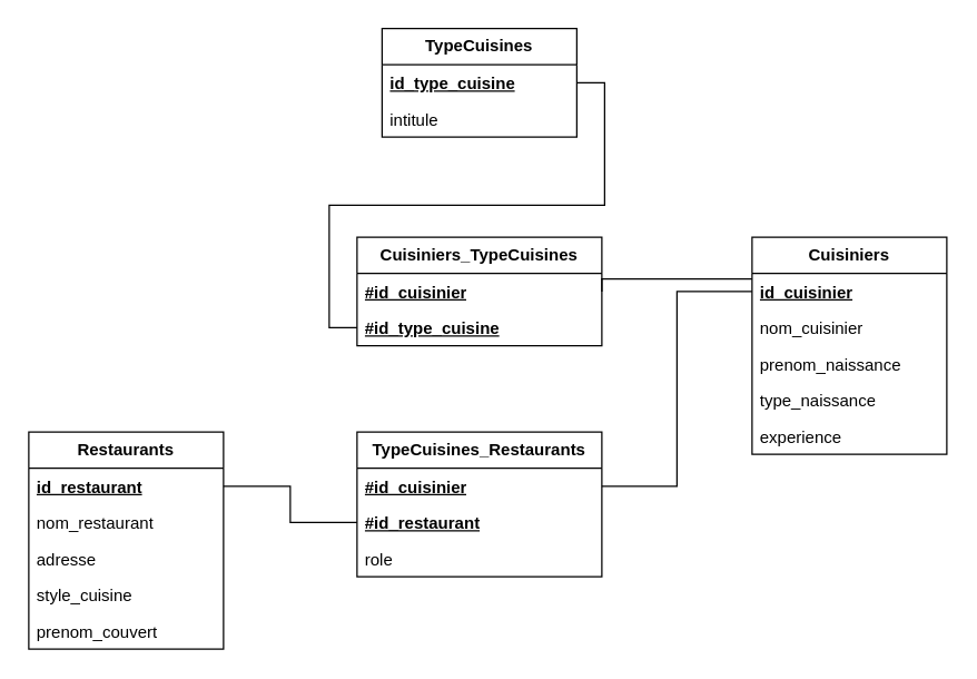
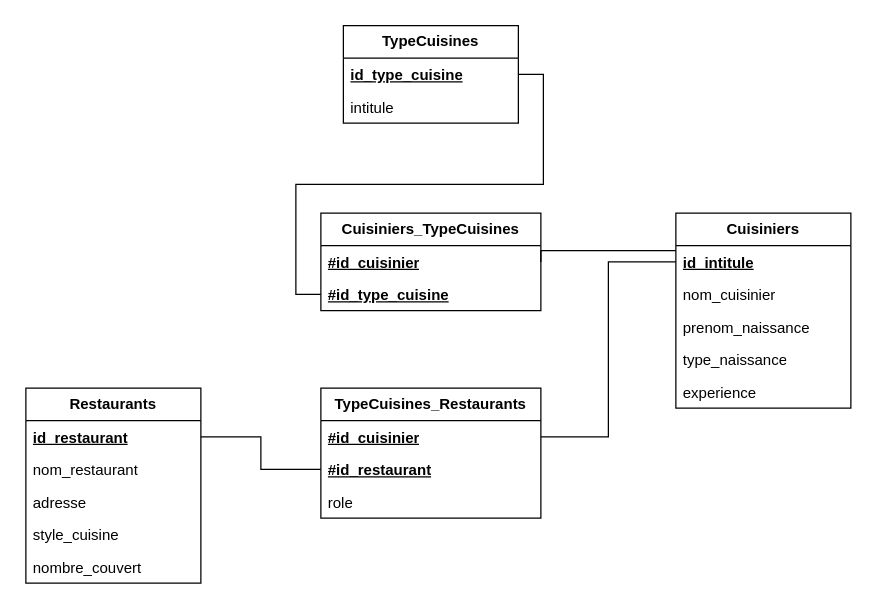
- <mxCell id="3" value="&lt;b&gt;&lt;u&gt;id_cuisinier&lt;/u&gt;&lt;/b&gt;" style="text;strokeColor=none;fillColor=none;align=left;verticalAlign=top;spacingLeft=4;spacingRight=4;overflow=hidden;rotatable=0;points=[[0,0.5],[1,0.5]];portConstraint=eastwest;whiteSpace=wrap;html=1;" parent="2" vertex="1"><mxGeometry y="26" width="140" height="26" as="geometry" /></mxCell>
+ <mxCell id="3" value="&lt;b&gt;&lt;u&gt;id_intitule&lt;/u&gt;&lt;/b&gt;" style="text;strokeColor=none;fillColor=none;align=left;verticalAlign=top;spacingLeft=4;spacingRight=4;overflow=hidden;rotatable=0;points=[[0,0.5],[1,0.5]];portConstraint=eastwest;whiteSpace=wrap;html=1;" parent="2" vertex="1"><mxGeometry y="26" width="140" height="26" as="geometry" /></mxCell>
- <mxCell id="16" value="prenom_couvert" style="text;strokeColor=none;fillColor=none;align=left;verticalAlign=top;spacingLeft=4;spacingRight=4;overflow=hidden;rotatable=0;points=[[0,0.5],[1,0.5]];portConstraint=eastwest;whiteSpace=wrap;html=1;" parent="11" vertex="1"><mxGeometry y="130" width="140" height="26" as="geometry" /></mxCell>
+ <mxCell id="16" value="nombre_couvert" style="text;strokeColor=none;fillColor=none;align=left;verticalAlign=top;spacingLeft=4;spacingRight=4;overflow=hidden;rotatable=0;points=[[0,0.5],[1,0.5]];portConstraint=eastwest;whiteSpace=wrap;html=1;" parent="11" vertex="1"><mxGeometry y="130" width="140" height="26" as="geometry" /></mxCell>
